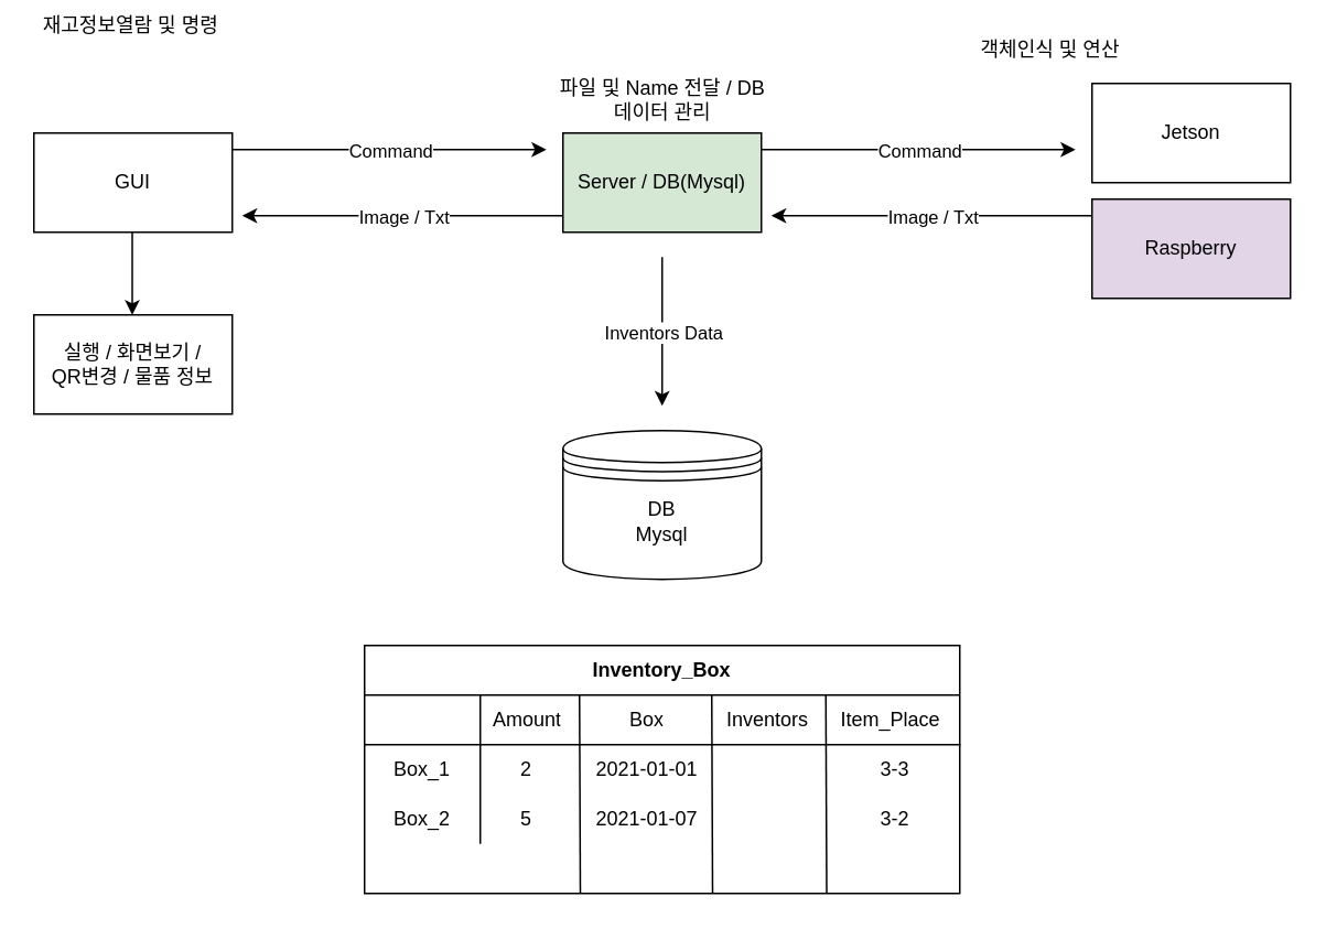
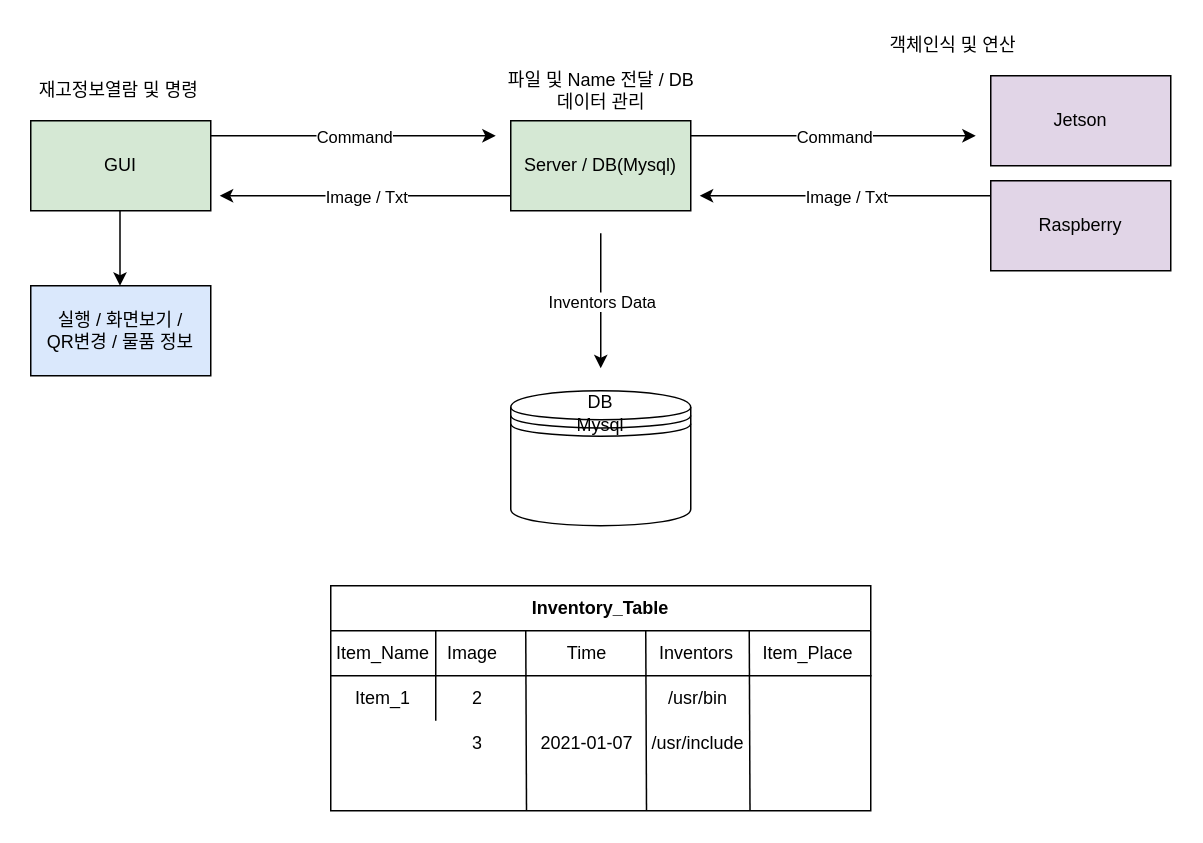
- <mxCell id="19" value="재고정보열람 및 명령&amp;nbsp;" style="text;html=1;strokeColor=none;fillColor=none;align=center;verticalAlign=middle;whiteSpace=wrap;rounded=0;" parent="1" vertex="1"><mxGeometry x="22.5" y="5" width="115" height="20" as="geometry" /></mxCell>
+ <mxCell id="19" value="재고정보열람 및 명령&amp;nbsp;" style="text;html=1;strokeColor=none;fillColor=none;align=center;verticalAlign=middle;whiteSpace=wrap;rounded=0;" parent="1" vertex="1"><mxGeometry x="22.5" y="50" width="115" height="20" as="geometry" /></mxCell>
- <mxCell id="2" value="Jetson" style="rounded=0;whiteSpace=wrap;html=1;" parent="1" vertex="1"><mxGeometry x="660" y="50" width="120" height="60" as="geometry" /></mxCell>
+ <mxCell id="2" value="Jetson" style="rounded=0;whiteSpace=wrap;html=1;fillColor=#e1d5e7;" parent="1" vertex="1"><mxGeometry x="660" y="50" width="120" height="60" as="geometry" /></mxCell>
- <mxCell id="4" value="GUI" style="rounded=0;whiteSpace=wrap;html=1;" parent="1" vertex="1"><mxGeometry x="20" y="80" width="120" height="60" as="geometry" /></mxCell>
+ <mxCell id="4" value="GUI" style="rounded=0;whiteSpace=wrap;html=1;fillColor=#d5e8d4;" parent="1" vertex="1"><mxGeometry x="20" y="80" width="120" height="60" as="geometry" /></mxCell>
- <mxCell id="6" value="실행 / 화면보기 / &lt;br&gt;QR변경 / 물품 정보" style="rounded=0;whiteSpace=wrap;html=1;" parent="1" vertex="1"><mxGeometry x="20" y="190" width="120" height="60" as="geometry" /></mxCell>
+ <mxCell id="6" value="실행 / 화면보기 / &lt;br&gt;QR변경 / 물품 정보" style="rounded=0;whiteSpace=wrap;html=1;fillColor=#dae8fc;" parent="1" vertex="1"><mxGeometry x="20" y="190" width="120" height="60" as="geometry" /></mxCell>
- <mxCell id="16" value="DB&lt;br&gt;Mysql" style="text;html=1;strokeColor=none;fillColor=none;align=center;verticalAlign=middle;whiteSpace=wrap;rounded=0;" parent="1" vertex="1"><mxGeometry x="380" y="305" width="40" height="20" as="geometry" /></mxCell>
+ <mxCell id="16" value="DB&lt;br&gt;Mysql" style="text;html=1;strokeColor=none;fillColor=none;align=center;verticalAlign=middle;whiteSpace=wrap;rounded=0;" parent="1" vertex="1"><mxGeometry x="380" y="265" width="40" height="20" as="geometry" /></mxCell>
- <mxCell id="23" value="Inventory_Box" style="shape=table;html=1;whiteSpace=wrap;startSize=30;container=1;collapsible=0;childLayout=tableLayout;fixedRows=1;rowLines=0;fontStyle=1;align=center;" vertex="1" parent="1"><mxGeometry x="220" y="390" width="360" height="150" as="geometry" /></mxCell>
+ <mxCell id="23" value="Inventory_Table" style="shape=table;html=1;whiteSpace=wrap;startSize=30;container=1;collapsible=0;childLayout=tableLayout;fixedRows=1;rowLines=0;fontStyle=1;align=center;" vertex="1" parent="1"><mxGeometry x="220" y="390" width="360" height="150" as="geometry" /></mxCell>
+ <mxCell id="25" value="Item_Name" style="shape=partialRectangle;html=1;whiteSpace=wrap;connectable=0;fillColor=none;top=0;left=0;bottom=0;right=0;overflow=hidden;" vertex="1" parent="24"><mxGeometry width="70" height="30" as="geometry" /></mxCell>
- <mxCell id="26" value="Amount" style="shape=partialRectangle;html=1;whiteSpace=wrap;connectable=0;fillColor=none;top=0;left=0;bottom=0;right=0;align=left;spacingLeft=6;overflow=hidden;" vertex="1" parent="24"><mxGeometry x="70" width="290" height="30" as="geometry" /></mxCell>
+ <mxCell id="26" value="Image" style="shape=partialRectangle;html=1;whiteSpace=wrap;connectable=0;fillColor=none;top=0;left=0;bottom=0;right=0;align=left;spacingLeft=6;overflow=hidden;" vertex="1" parent="24"><mxGeometry x="70" width="290" height="30" as="geometry" /></mxCell>
- <mxCell id="36" value="Box" style="shape=partialRectangle;html=1;whiteSpace=wrap;connectable=0;fillColor=none;top=0;left=0;bottom=0;right=0;overflow=hidden;" vertex="1" parent="1"><mxGeometry x="356" y="420" width="70" height="30" as="geometry" /></mxCell>
+ <mxCell id="36" value="Time" style="shape=partialRectangle;html=1;whiteSpace=wrap;connectable=0;fillColor=none;top=0;left=0;bottom=0;right=0;overflow=hidden;" vertex="1" parent="1"><mxGeometry x="356" y="420" width="70" height="30" as="geometry" /></mxCell>
- <mxCell id="28" value="Box_1" style="shape=partialRectangle;html=1;whiteSpace=wrap;connectable=0;fillColor=none;top=0;left=0;bottom=0;right=0;overflow=hidden;" vertex="1" parent="27"><mxGeometry width="70" height="30" as="geometry" /></mxCell>
+ <mxCell id="28" value="Item_1" style="shape=partialRectangle;html=1;whiteSpace=wrap;connectable=0;fillColor=none;top=0;left=0;bottom=0;right=0;overflow=hidden;" vertex="1" parent="27"><mxGeometry width="70" height="30" as="geometry" /></mxCell>
- <mxCell id="39" value="2021-01-01" style="shape=partialRectangle;html=1;whiteSpace=wrap;connectable=0;fillColor=none;top=0;left=0;bottom=0;right=0;overflow=hidden;" vertex="1" parent="1"><mxGeometry x="356" y="450" width="70" height="30" as="geometry" /></mxCell>
+ <mxCell id="41" value="/usr/bin" style="shape=partialRectangle;html=1;whiteSpace=wrap;connectable=0;fillColor=none;top=0;left=0;bottom=0;right=0;overflow=hidden;" vertex="1" parent="1"><mxGeometry x="430" y="450" width="70" height="30" as="geometry" /></mxCell>
- <mxCell id="43" value="3-3" style="shape=partialRectangle;html=1;whiteSpace=wrap;connectable=0;fillColor=none;top=0;left=0;bottom=0;right=0;overflow=hidden;" vertex="1" parent="1"><mxGeometry x="506" y="450" width="70" height="30" as="geometry" /></mxCell>
- <mxCell id="31" value="Box_2" style="shape=partialRectangle;html=1;whiteSpace=wrap;connectable=0;fillColor=none;top=0;left=0;bottom=0;right=0;overflow=hidden;" vertex="1" parent="30"><mxGeometry width="70" height="30" as="geometry" /></mxCell>
- <mxCell id="32" value="&amp;nbsp; &amp;nbsp; &amp;nbsp;5" style="shape=partialRectangle;html=1;whiteSpace=wrap;connectable=0;fillColor=none;top=0;left=0;bottom=0;right=0;align=left;spacingLeft=6;overflow=hidden;" vertex="1" parent="30"><mxGeometry x="70" width="290" height="30" as="geometry" /></mxCell>
+ <mxCell id="32" value="&amp;nbsp; &amp;nbsp; &amp;nbsp;3" style="shape=partialRectangle;html=1;whiteSpace=wrap;connectable=0;fillColor=none;top=0;left=0;bottom=0;right=0;align=left;spacingLeft=6;overflow=hidden;" vertex="1" parent="30"><mxGeometry x="70" width="290" height="30" as="geometry" /></mxCell>
+ <mxCell id="42" value="/usr/include" style="shape=partialRectangle;html=1;whiteSpace=wrap;connectable=0;fillColor=none;top=0;left=0;bottom=0;right=0;overflow=hidden;" vertex="1" parent="1"><mxGeometry x="430" y="480" width="70" height="30" as="geometry" /></mxCell>
- <mxCell id="44" value="3-2" style="shape=partialRectangle;html=1;whiteSpace=wrap;connectable=0;fillColor=none;top=0;left=0;bottom=0;right=0;overflow=hidden;" vertex="1" parent="1"><mxGeometry x="506" y="480" width="70" height="30" as="geometry" /></mxCell>
